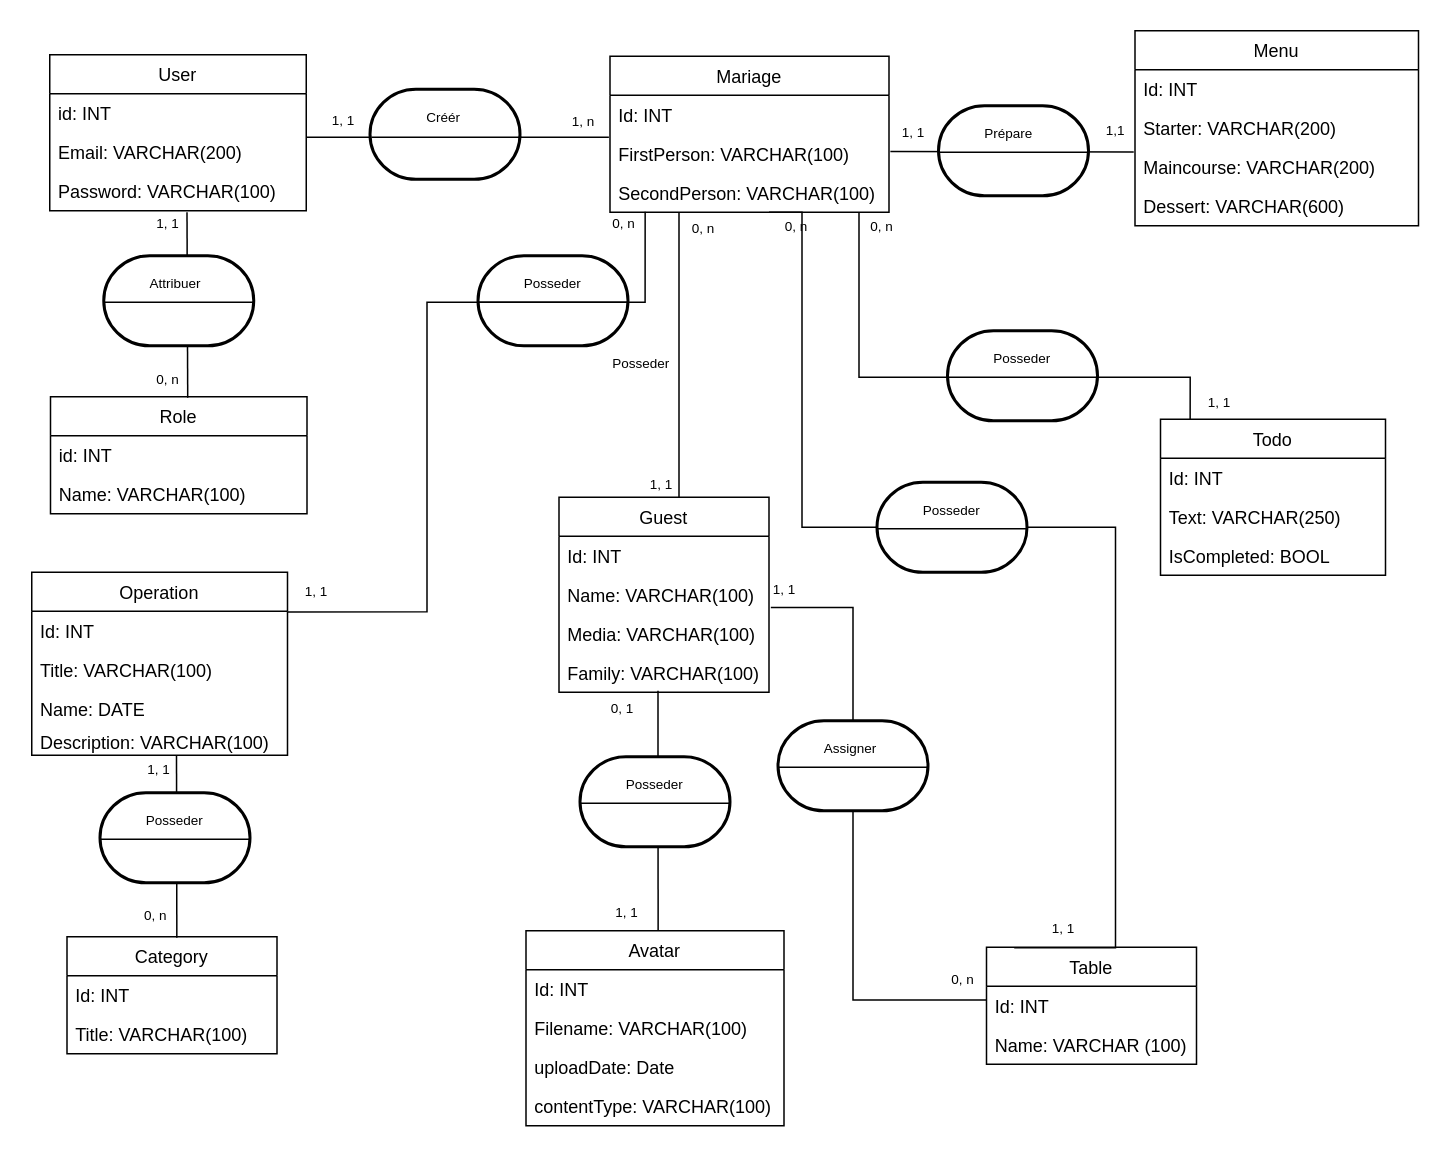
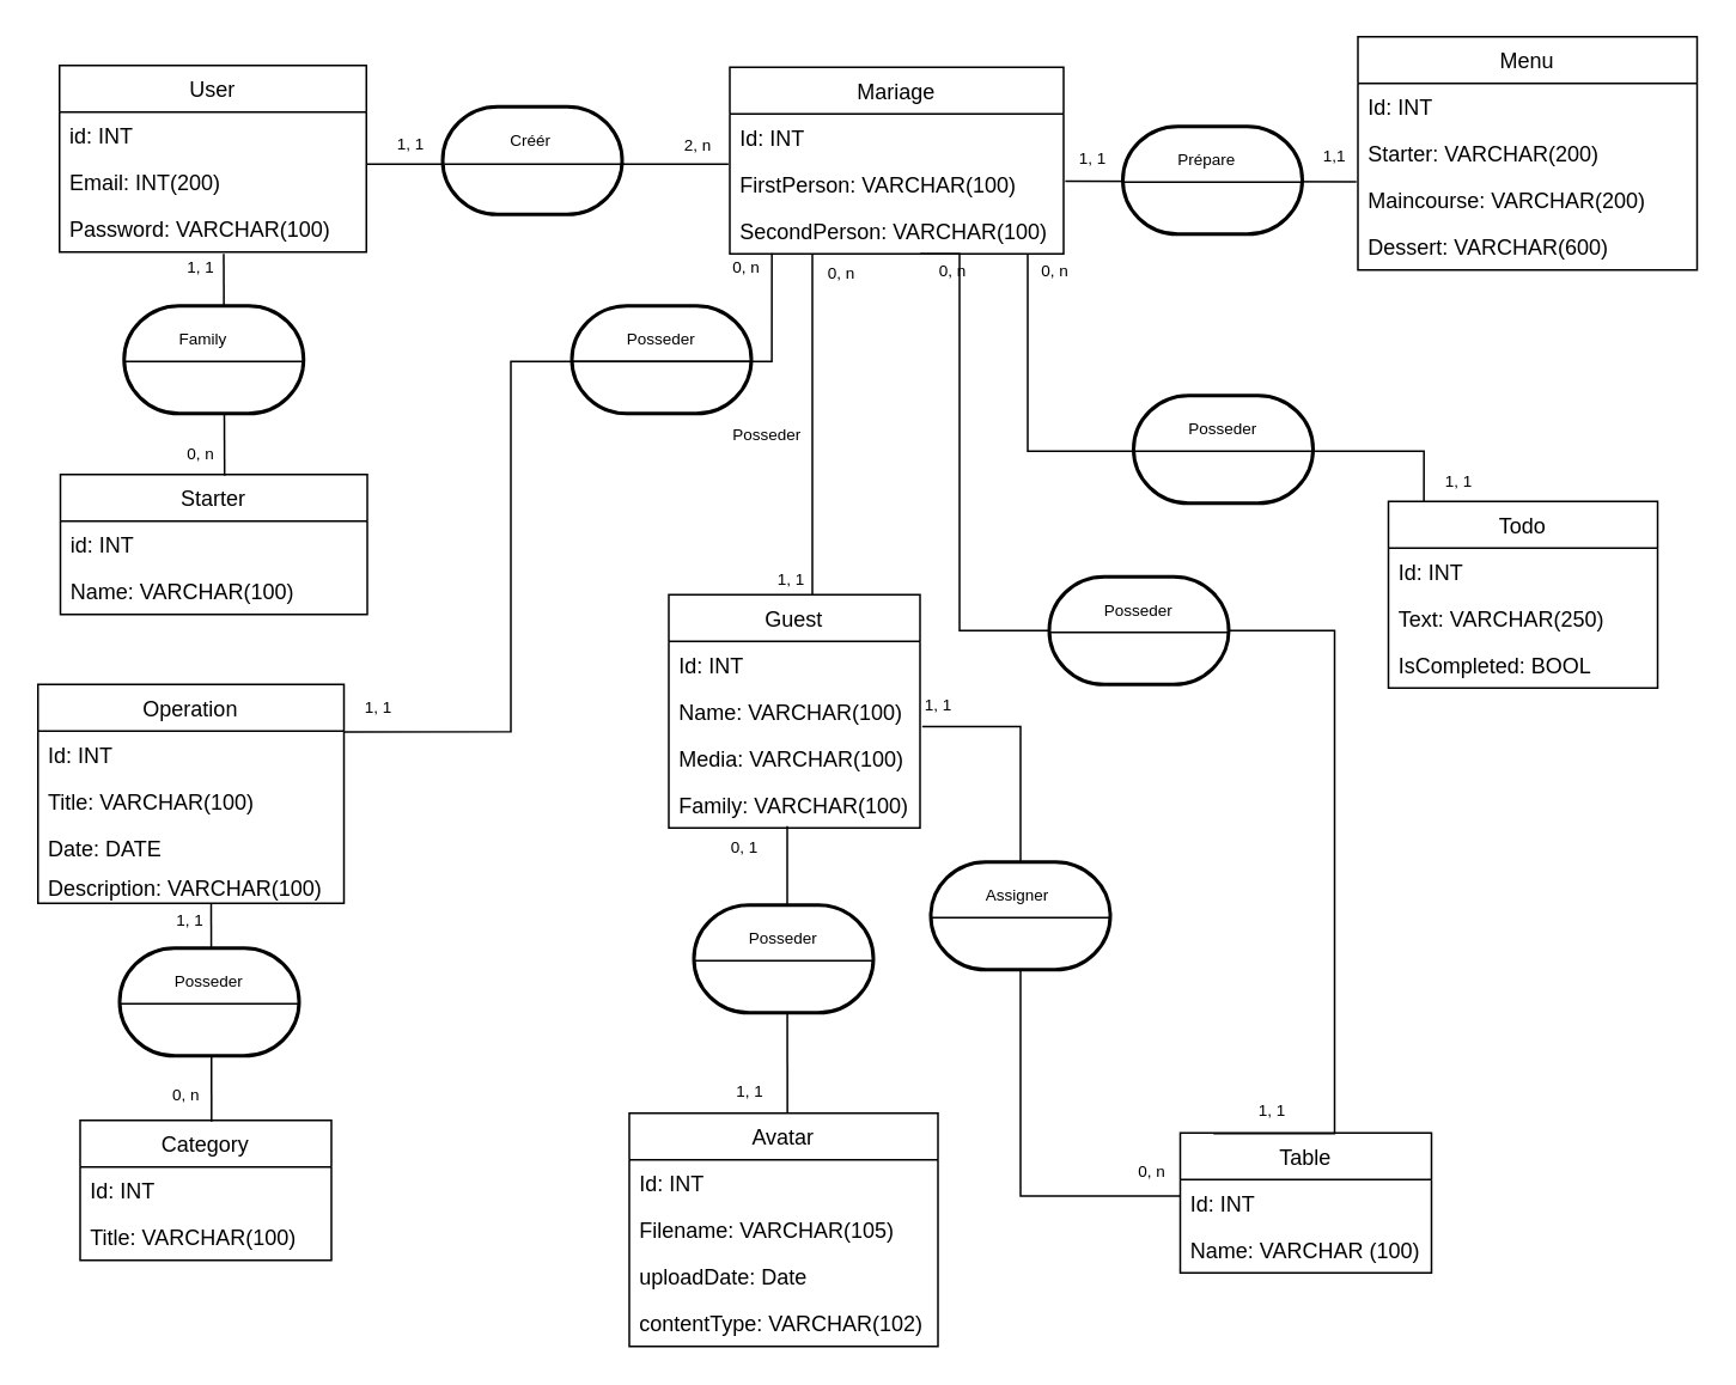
- <mxCell id="4" value="1, n" style="text;align=left;verticalAlign=top;spacingLeft=4;spacingRight=4;overflow=hidden;rotatable=0;points=[[0,0.5],[1,0.5]];portConstraint=eastwest;fontSize=9;" parent="1" vertex="1"><mxGeometry x="375" y="69" width="32" height="26" as="geometry" /></mxCell>
+ <mxCell id="4" value="2, n" style="text;align=left;verticalAlign=top;spacingLeft=4;spacingRight=4;overflow=hidden;rotatable=0;points=[[0,0.5],[1,0.5]];portConstraint=eastwest;fontSize=9;" parent="1" vertex="1"><mxGeometry x="375" y="69" width="32" height="26" as="geometry" /></mxCell>
- <mxCell id="38" value="Email: VARCHAR(200)" style="text;strokeColor=none;fillColor=none;align=left;verticalAlign=top;spacingLeft=4;spacingRight=4;overflow=hidden;rotatable=0;points=[[0,0.5],[1,0.5]];portConstraint=eastwest;" vertex="1" parent="36"><mxGeometry y="52" width="171" height="26" as="geometry" /></mxCell>
+ <mxCell id="38" value="Email: INT(200)" style="text;strokeColor=none;fillColor=none;align=left;verticalAlign=top;spacingLeft=4;spacingRight=4;overflow=hidden;rotatable=0;points=[[0,0.5],[1,0.5]];portConstraint=eastwest;" vertex="1" parent="36"><mxGeometry y="52" width="171" height="26" as="geometry" /></mxCell>
- <mxCell id="82" value="Attribuer" style="text;align=left;verticalAlign=top;spacingLeft=4;spacingRight=4;overflow=hidden;rotatable=0;points=[[0,0.5],[1,0.5]];portConstraint=eastwest;fontSize=9;" vertex="1" parent="1"><mxGeometry x="93.5" y="177" width="60" height="26" as="geometry" /></mxCell>
+ <mxCell id="82" value="Family" style="text;align=left;verticalAlign=top;spacingLeft=4;spacingRight=4;overflow=hidden;rotatable=0;points=[[0,0.5],[1,0.5]];portConstraint=eastwest;fontSize=9;" vertex="1" parent="1"><mxGeometry x="93.5" y="177" width="60" height="26" as="geometry" /></mxCell>
- <mxCell id="49" value="Role" style="swimlane;fontStyle=0;childLayout=stackLayout;horizontal=1;startSize=26;fillColor=none;horizontalStack=0;resizeParent=1;resizeParentMax=0;resizeLast=0;collapsible=1;marginBottom=0;" vertex="1" parent="1"><mxGeometry x="33" y="264" width="171" height="78" as="geometry" /></mxCell>
+ <mxCell id="49" value="Starter" style="swimlane;fontStyle=0;childLayout=stackLayout;horizontal=1;startSize=26;fillColor=none;horizontalStack=0;resizeParent=1;resizeParentMax=0;resizeLast=0;collapsible=1;marginBottom=0;" vertex="1" parent="1"><mxGeometry x="33" y="264" width="171" height="78" as="geometry" /></mxCell>
- <mxCell id="55" value="Name: DATE" style="text;strokeColor=none;fillColor=none;align=left;verticalAlign=top;spacingLeft=4;spacingRight=4;overflow=hidden;rotatable=0;points=[[0,0.5],[1,0.5]];portConstraint=eastwest;" vertex="1" parent="52"><mxGeometry y="78" width="170.5" height="22" as="geometry" /></mxCell>
+ <mxCell id="55" value="Date: DATE" style="text;strokeColor=none;fillColor=none;align=left;verticalAlign=top;spacingLeft=4;spacingRight=4;overflow=hidden;rotatable=0;points=[[0,0.5],[1,0.5]];portConstraint=eastwest;" vertex="1" parent="52"><mxGeometry y="78" width="170.5" height="22" as="geometry" /></mxCell>
- <mxCell id="70" value="Filename: VARCHAR(100)" style="text;strokeColor=none;fillColor=none;align=left;verticalAlign=top;spacingLeft=4;spacingRight=4;overflow=hidden;rotatable=0;points=[[0,0.5],[1,0.5]];portConstraint=eastwest;" vertex="1" parent="68"><mxGeometry y="52" width="172" height="26" as="geometry" /></mxCell>
+ <mxCell id="70" value="Filename: VARCHAR(105)" style="text;strokeColor=none;fillColor=none;align=left;verticalAlign=top;spacingLeft=4;spacingRight=4;overflow=hidden;rotatable=0;points=[[0,0.5],[1,0.5]];portConstraint=eastwest;" vertex="1" parent="68"><mxGeometry y="52" width="172" height="26" as="geometry" /></mxCell>
- <mxCell id="72" value="contentType: VARCHAR(100)" style="text;strokeColor=none;fillColor=none;align=left;verticalAlign=top;spacingLeft=4;spacingRight=4;overflow=hidden;rotatable=0;points=[[0,0.5],[1,0.5]];portConstraint=eastwest;" vertex="1" parent="68"><mxGeometry y="104" width="172" height="26" as="geometry" /></mxCell>
+ <mxCell id="72" value="contentType: VARCHAR(102)" style="text;strokeColor=none;fillColor=none;align=left;verticalAlign=top;spacingLeft=4;spacingRight=4;overflow=hidden;rotatable=0;points=[[0,0.5],[1,0.5]];portConstraint=eastwest;" vertex="1" parent="68"><mxGeometry y="104" width="172" height="26" as="geometry" /></mxCell>
